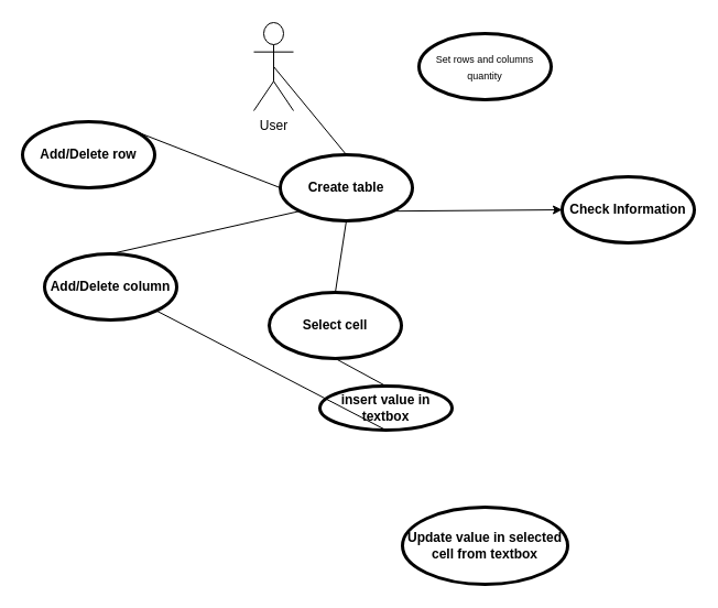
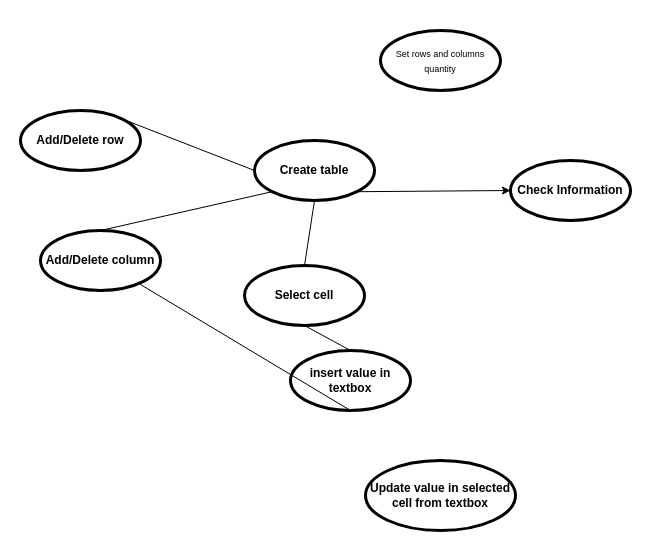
- <mxCell id="17" value="User" style="shape=umlActor;html=1;verticalLabelPosition=bottom;verticalAlign=top;align=center;" vertex="1" parent="1"><mxGeometry x="230" y="20" width="36" height="80" as="geometry" /></mxCell>
- <mxCell id="2" value="" style="edgeStyle=none;html=1;endArrow=none;verticalAlign=bottom;entryX=0.5;entryY=0.5;entryDx=0;entryDy=0;entryPerimeter=0;exitX=0.5;exitY=0;exitDx=0;exitDy=0;" edge="1" parent="1" source="3" target="17"><mxGeometry width="160" relative="1" as="geometry"><mxPoint x="314" y="150" as="sourcePoint" /><mxPoint x="295" y="60" as="targetPoint" /></mxGeometry></mxCell>
- <mxCell id="11" value="insert value in textbox" style="shape=ellipse;html=1;strokeWidth=3;fontStyle=1;whiteSpace=wrap;align=center;perimeter=ellipsePerimeter;" vertex="1" parent="1"><mxGeometry x="290" y="350" width="120" height="40" as="geometry" /></mxCell>
+ <mxCell id="11" value="insert value in textbox" style="shape=ellipse;html=1;strokeWidth=3;fontStyle=1;whiteSpace=wrap;align=center;perimeter=ellipsePerimeter;" vertex="1" parent="1"><mxGeometry x="290" y="350" width="120" height="60" as="geometry" /></mxCell>
